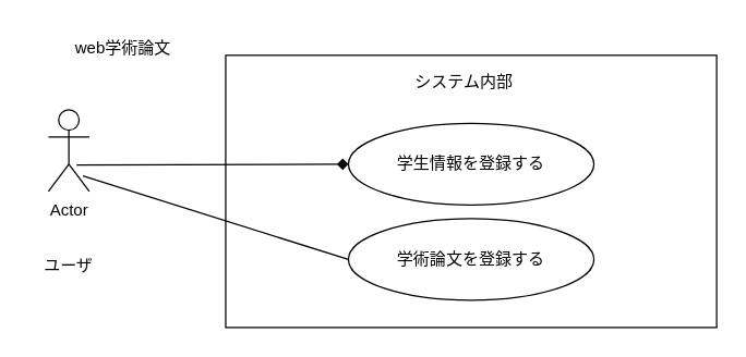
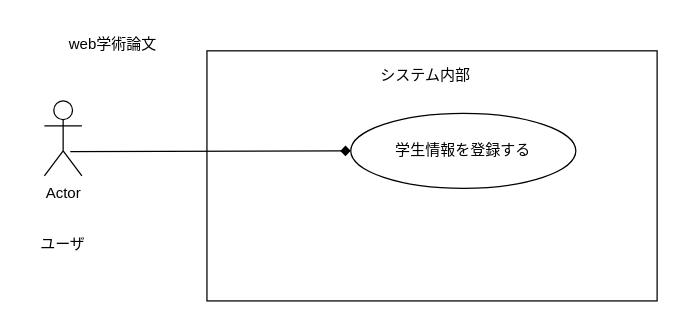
- <mxCell id="6" value="学生情報を登録する" style="ellipse;whiteSpace=wrap;html=1;" vertex="1" parent="1"><mxGeometry x="255" y="90" width="180" height="60" as="geometry" /></mxCell>
+ <mxCell id="6" value="学生情報を登録する" style="ellipse;whiteSpace=wrap;html=1;" vertex="1" parent="1"><mxGeometry x="280" y="90" width="180" height="60" as="geometry" /></mxCell>
- <mxCell id="9" value="" style="endArrow=none;html=1;exitX=0.844;exitY=0.811;exitDx=0;exitDy=0;exitPerimeter=0;entryX=0;entryY=0.5;entryDx=0;entryDy=0;" edge="1" parent="1" source="2" target="7"><mxGeometry width="50" height="50" relative="1" as="geometry"><mxPoint x="275" y="240" as="sourcePoint" /><mxPoint x="325" y="190" as="targetPoint" /></mxGeometry></mxCell>
- <mxCell id="7" value="学術論文を登録する" style="ellipse;whiteSpace=wrap;html=1;" vertex="1" parent="1"><mxGeometry x="255" y="160" width="180" height="60" as="geometry" /></mxCell>
